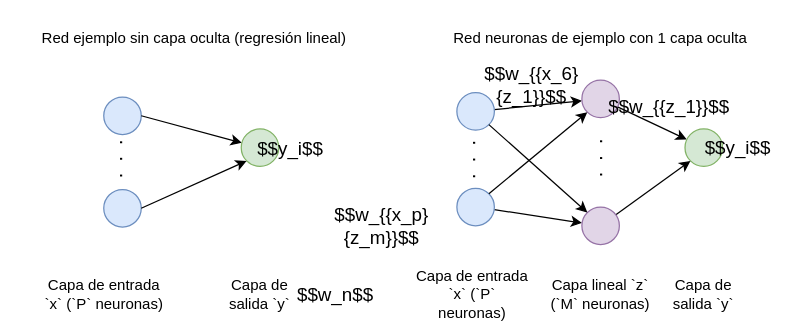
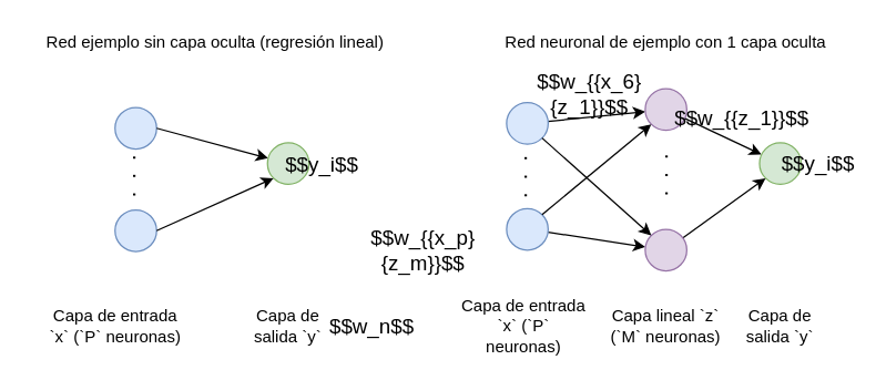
- <mxCell id="19" value="Red neuronas de ejemplo con 1 capa oculta" style="text;html=1;strokeColor=none;fillColor=none;align=center;verticalAlign=middle;whiteSpace=wrap;rounded=0;" vertex="1" parent="1"><mxGeometry x="355" y="20" width="250" height="20" as="geometry" /></mxCell>
+ <mxCell id="19" value="Red neuronal de ejemplo con 1 capa oculta" style="text;html=1;strokeColor=none;fillColor=none;align=center;verticalAlign=middle;whiteSpace=wrap;rounded=0;" vertex="1" parent="1"><mxGeometry x="355" y="20" width="250" height="20" as="geometry" /></mxCell>
